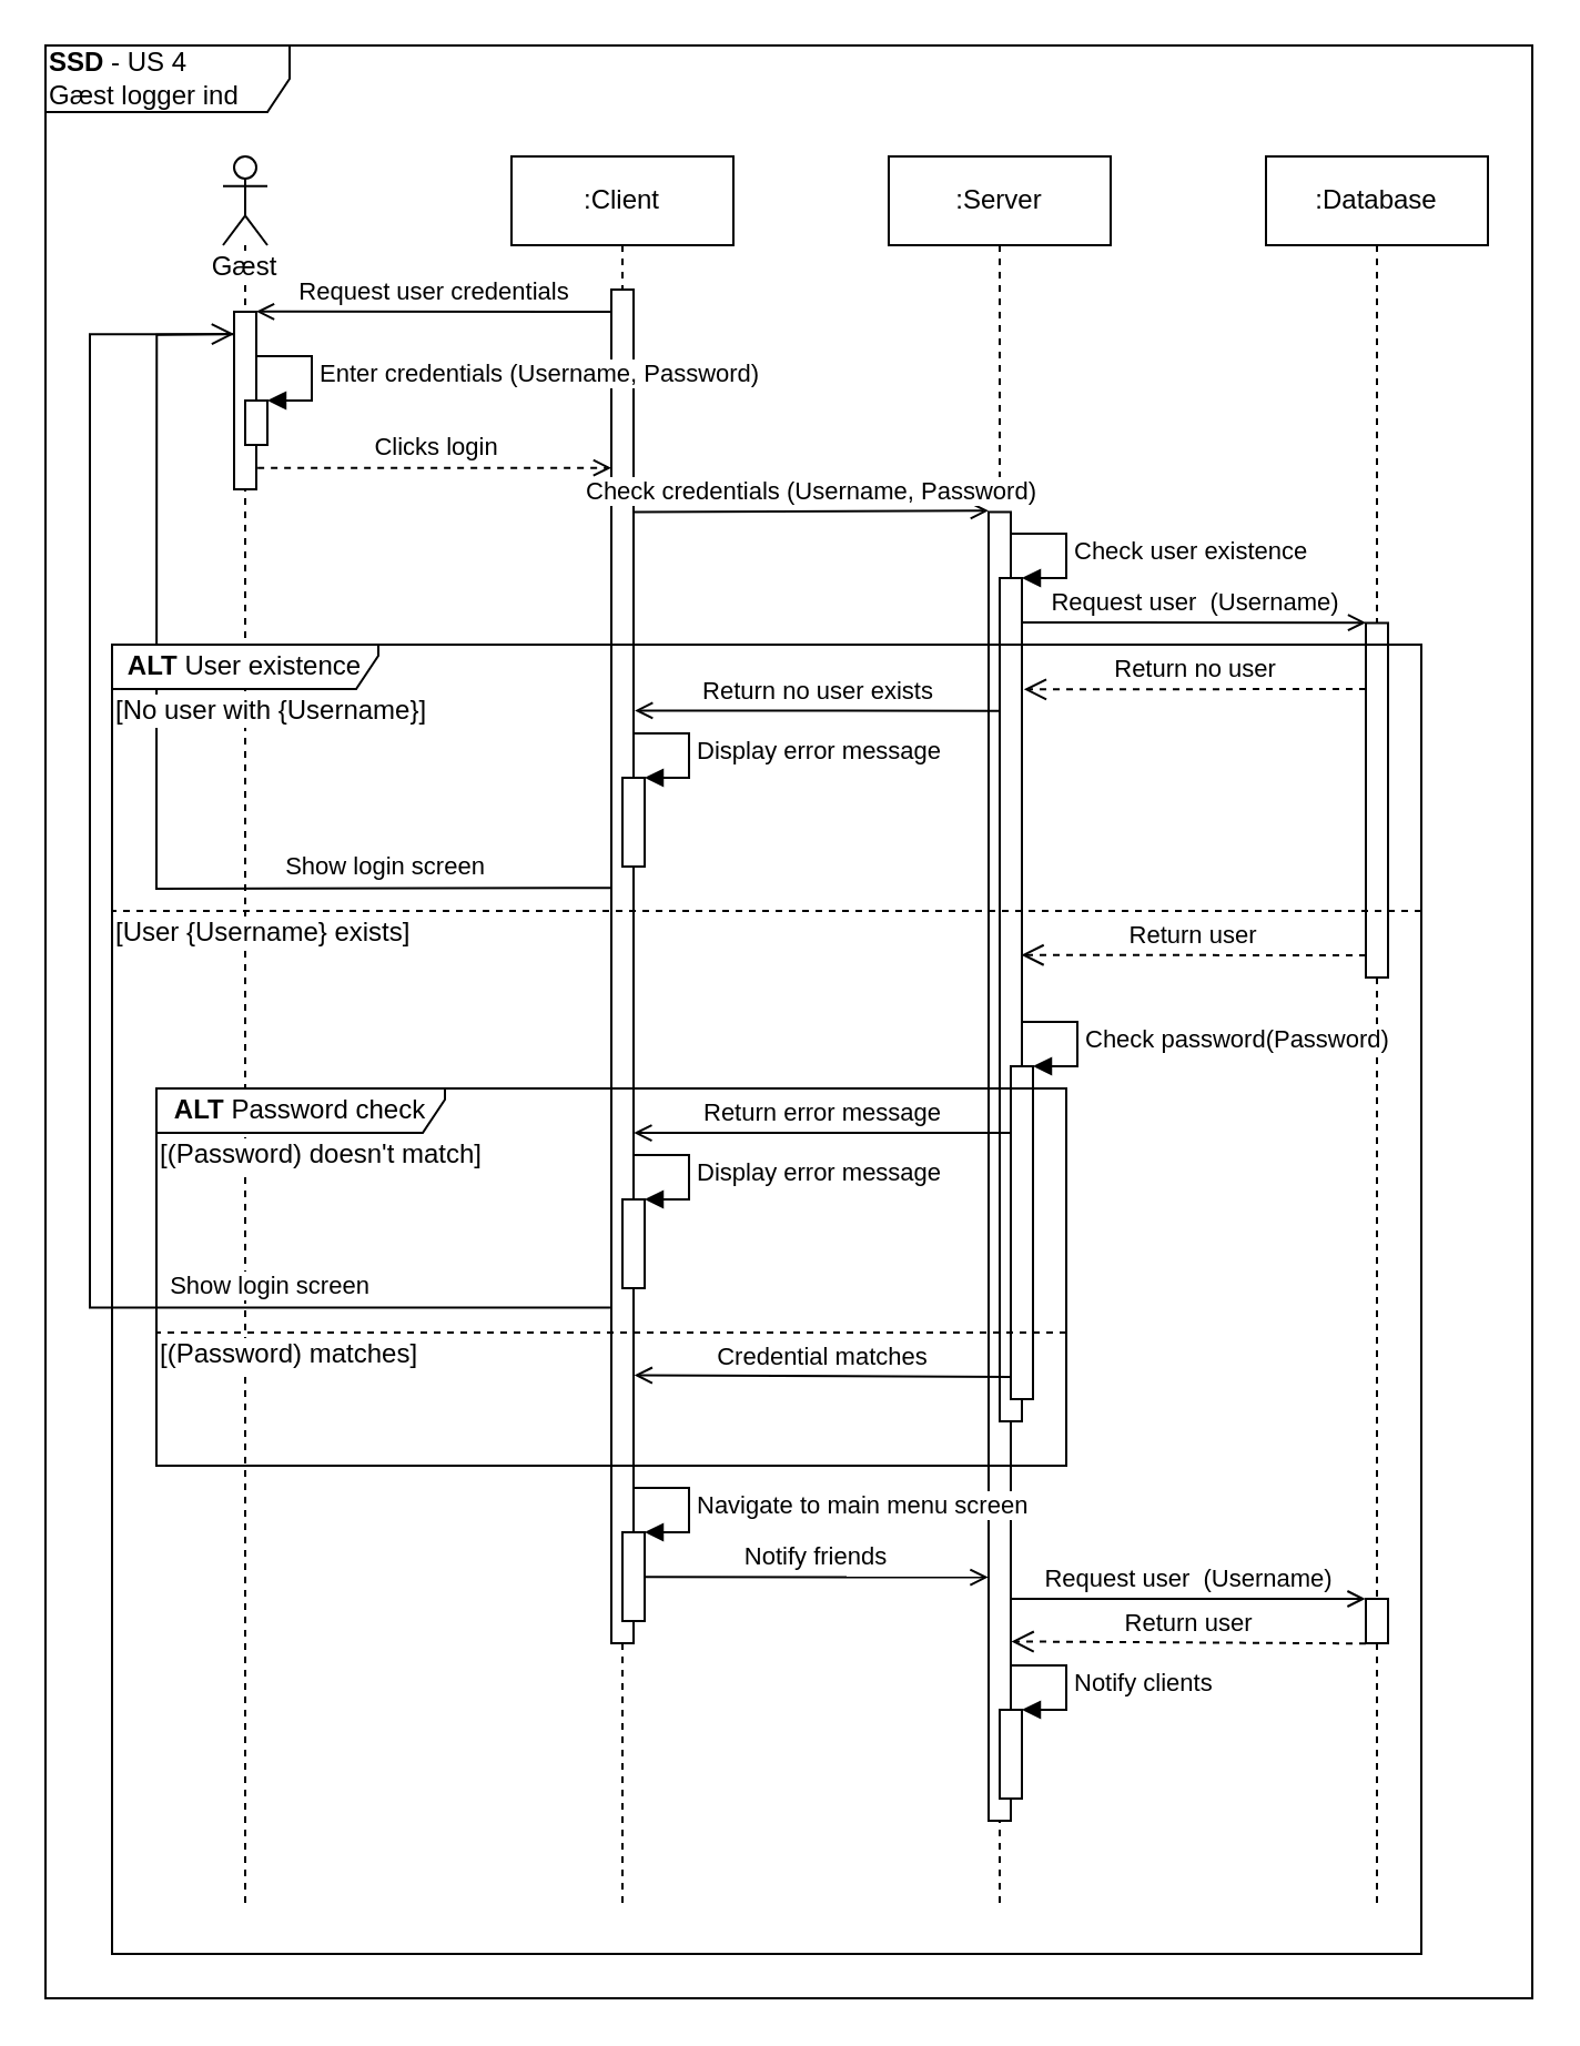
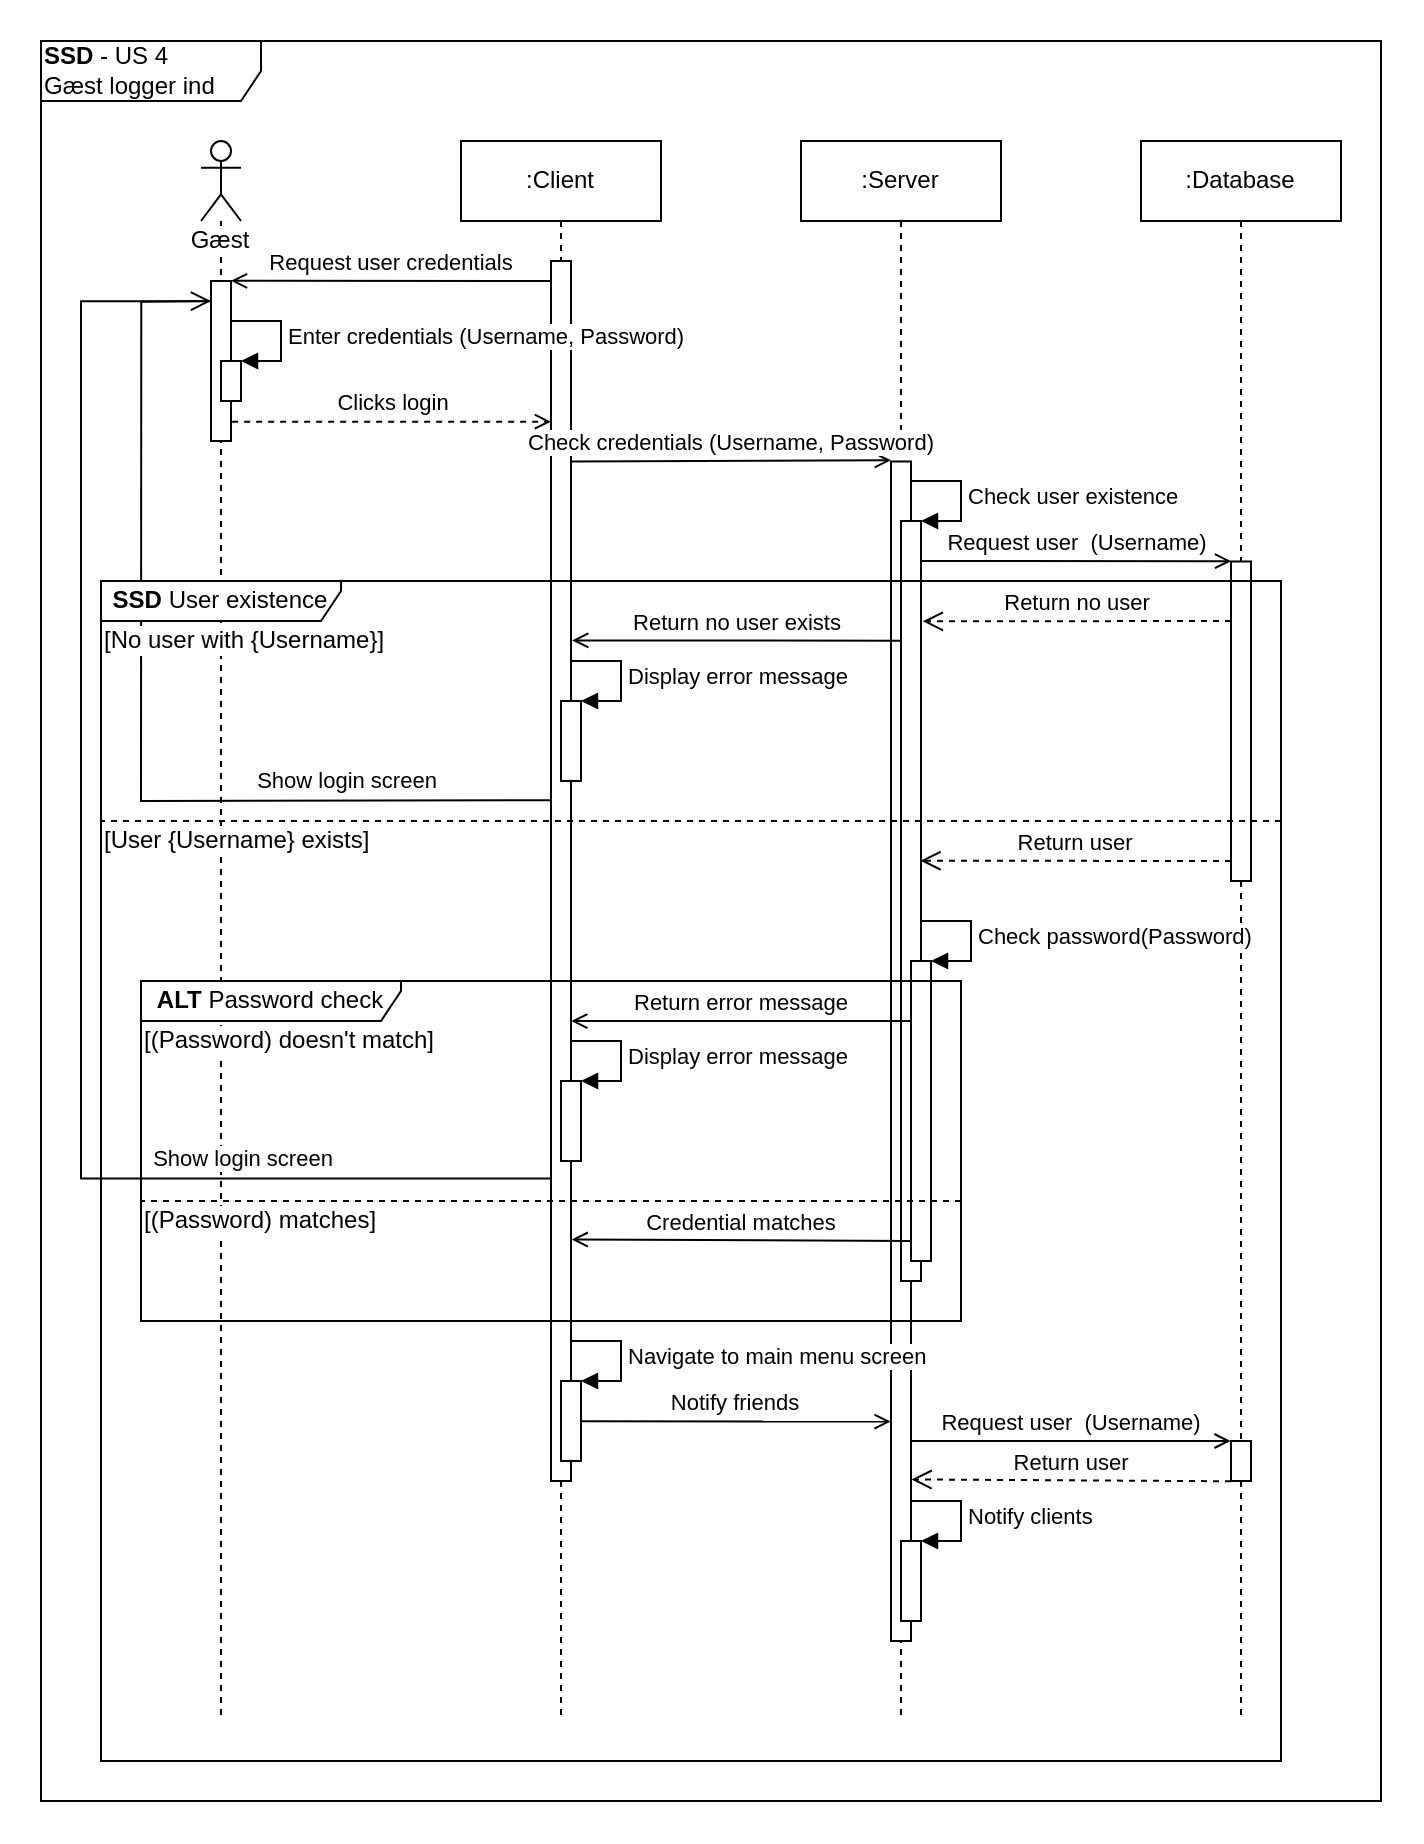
- <mxCell id="47" value="&lt;b&gt;ALT&amp;nbsp;&lt;/b&gt;User existence" style="shape=umlFrame;whiteSpace=wrap;html=1;labelBackgroundColor=none;width=120;height=20;" parent="1" vertex="1"><mxGeometry x="50" y="290" width="590" height="590" as="geometry" /></mxCell>
+ <mxCell id="47" value="&lt;b&gt;SSD&amp;nbsp;&lt;/b&gt;User existence" style="shape=umlFrame;whiteSpace=wrap;html=1;labelBackgroundColor=none;width=120;height=20;" parent="1" vertex="1"><mxGeometry x="50" y="290" width="590" height="590" as="geometry" /></mxCell>
